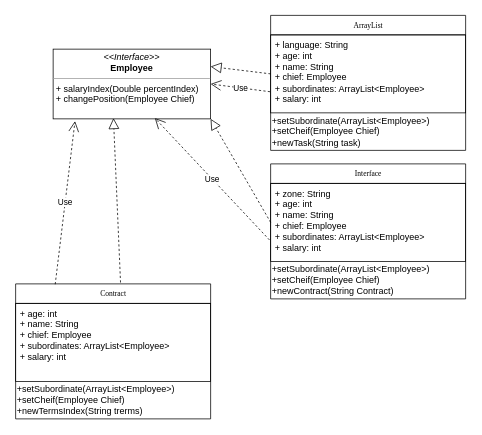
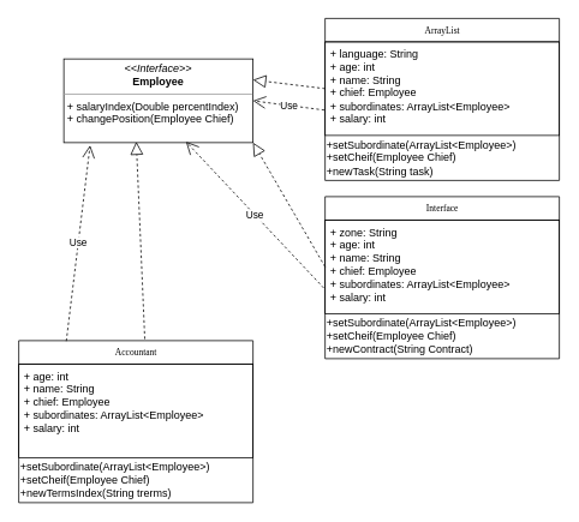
- <mxCell id="15" value="Contract" style="swimlane;html=1;fontStyle=0;childLayout=stackLayout;horizontal=1;startSize=26;fillColor=none;horizontalStack=0;resizeParent=1;resizeLast=0;collapsible=1;marginBottom=0;swimlaneFillColor=#ffffff;rounded=0;shadow=0;comic=0;labelBackgroundColor=none;strokeWidth=1;fontFamily=Verdana;fontSize=10;align=center;" vertex="1" parent="1"><mxGeometry x="20" y="378" width="260" height="180" as="geometry" /></mxCell>
+ <mxCell id="15" value="Accountant" style="swimlane;html=1;fontStyle=0;childLayout=stackLayout;horizontal=1;startSize=26;fillColor=none;horizontalStack=0;resizeParent=1;resizeLast=0;collapsible=1;marginBottom=0;swimlaneFillColor=#ffffff;rounded=0;shadow=0;comic=0;labelBackgroundColor=none;strokeWidth=1;fontFamily=Verdana;fontSize=10;align=center;" vertex="1" parent="1"><mxGeometry x="20" y="378" width="260" height="180" as="geometry" /></mxCell>
